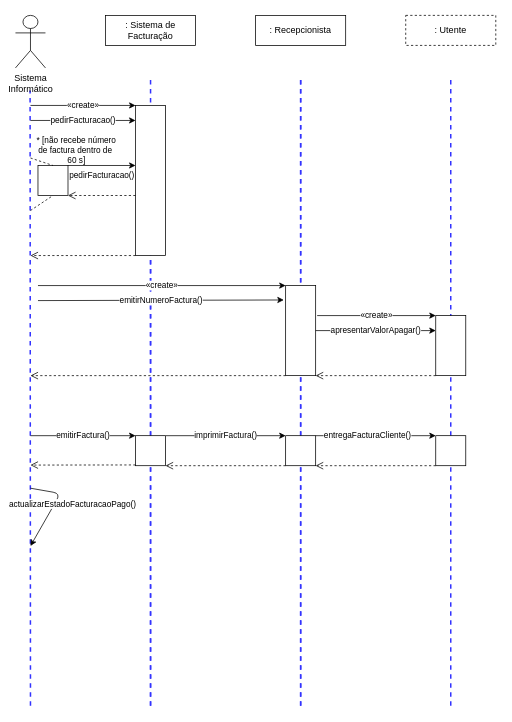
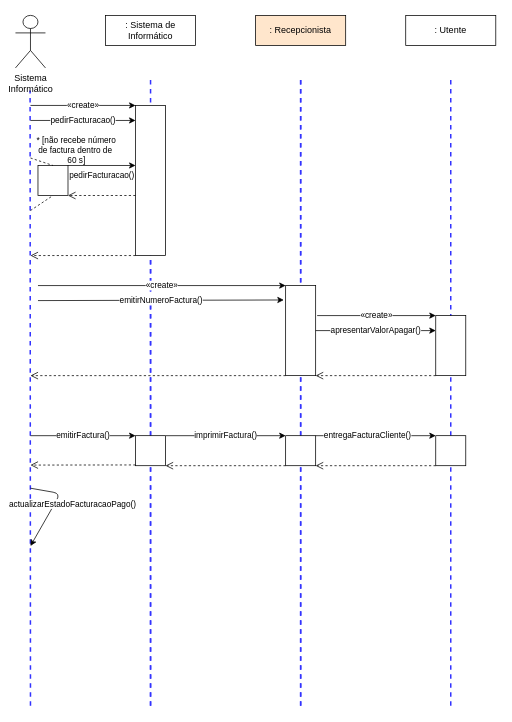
- <mxCell id="5" value=": Sistema de Facturação" style="rounded=0;whiteSpace=wrap;html=1;" vertex="1" parent="1"><mxGeometry x="140" y="20" width="120" height="40" as="geometry" /></mxCell>
+ <mxCell id="5" value=": Sistema de Informático" style="rounded=0;whiteSpace=wrap;html=1;" vertex="1" parent="1"><mxGeometry x="140" y="20" width="120" height="40" as="geometry" /></mxCell>
- <mxCell id="7" value=": Recepcionista" style="rounded=0;whiteSpace=wrap;html=1;" vertex="1" parent="1"><mxGeometry x="340" y="20" width="120" height="40" as="geometry" /></mxCell>
+ <mxCell id="7" value=": Recepcionista" style="rounded=0;whiteSpace=wrap;html=1;fillColor=#ffe6cc;" vertex="1" parent="1"><mxGeometry x="340" y="20" width="120" height="40" as="geometry" /></mxCell>
- <mxCell id="8" value=": Utente" style="rounded=0;whiteSpace=wrap;html=1;dashed=1;" vertex="1" parent="1"><mxGeometry x="540" y="20" width="120" height="40" as="geometry" /></mxCell>
+ <mxCell id="8" value=": Utente" style="rounded=0;whiteSpace=wrap;html=1;" vertex="1" parent="1"><mxGeometry x="540" y="20" width="120" height="40" as="geometry" /></mxCell>
